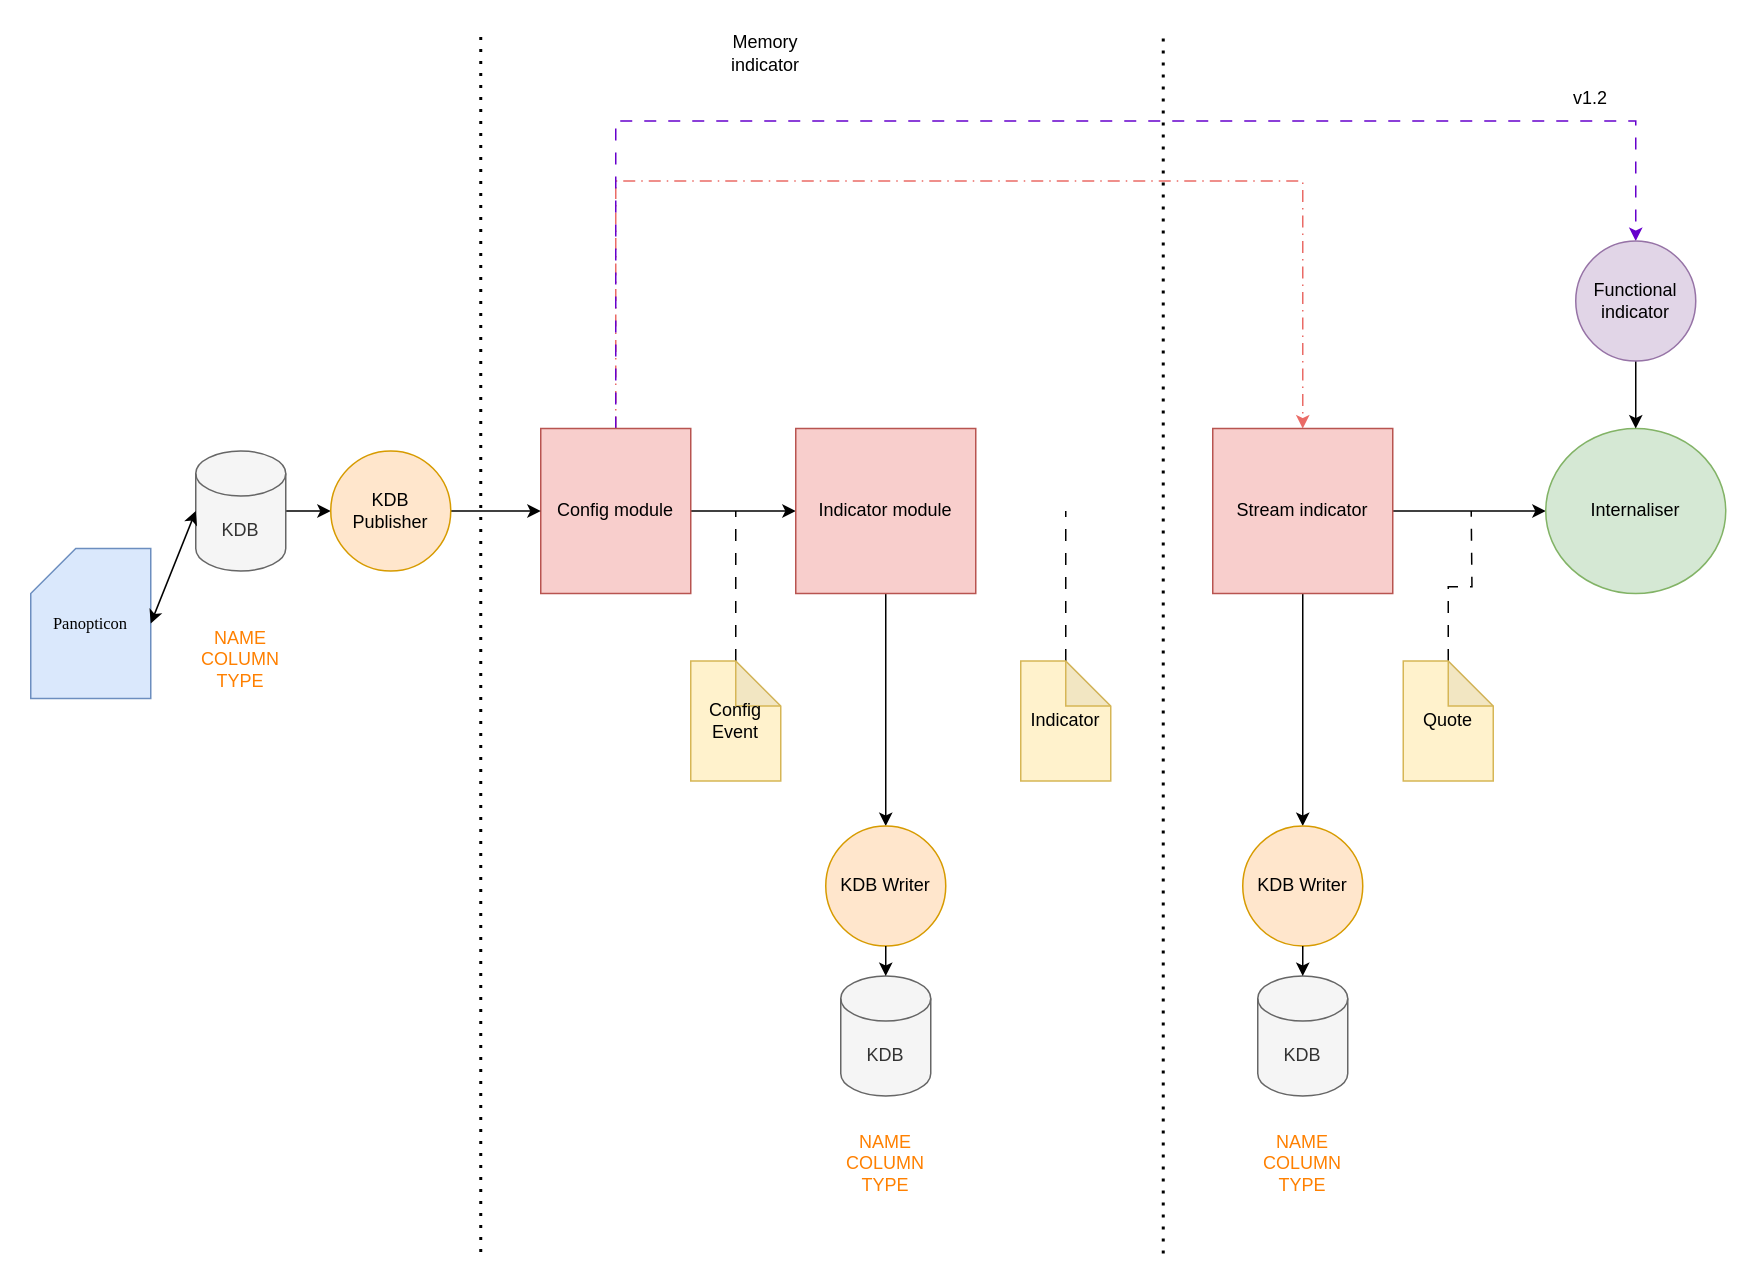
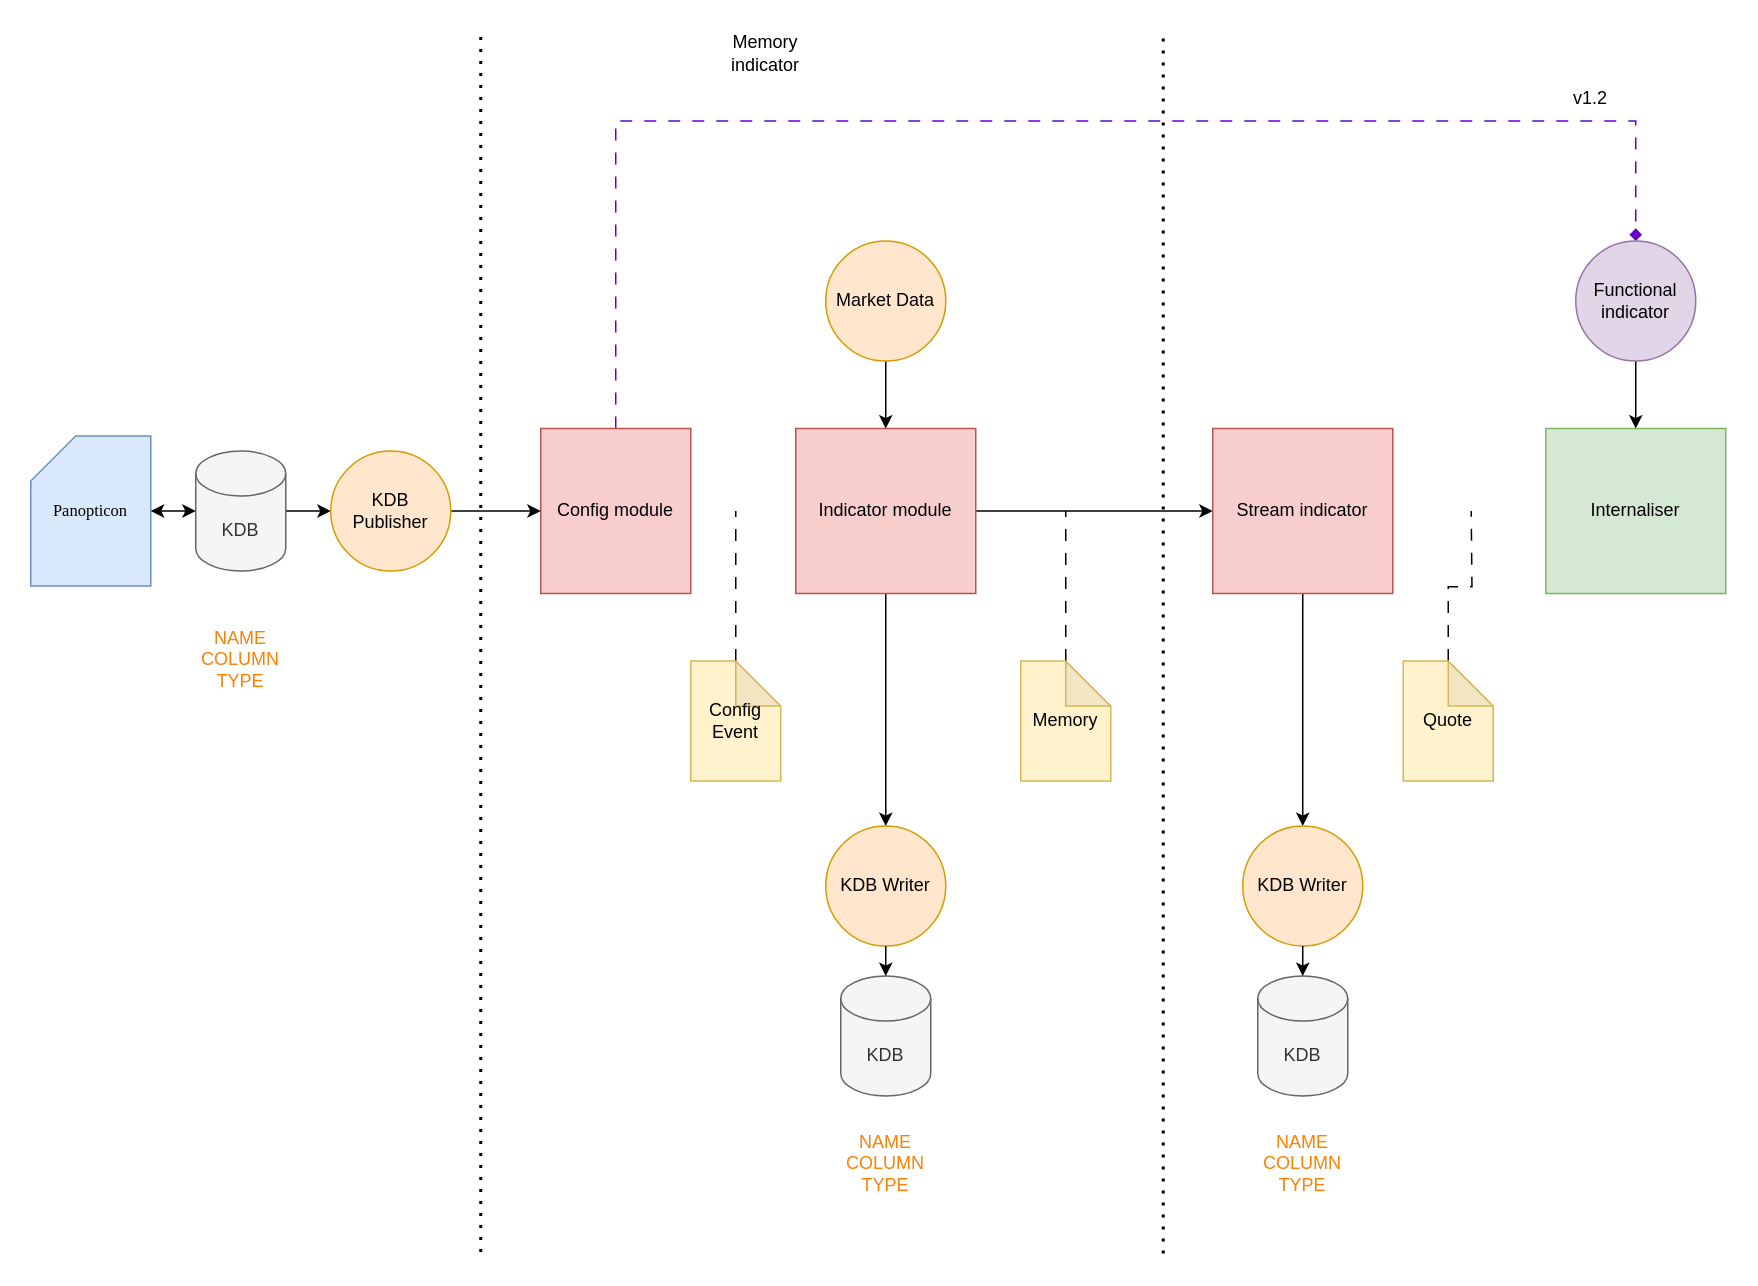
- <mxCell id="5" style="edgeStyle=orthogonalEdgeStyle;rounded=0;orthogonalLoop=1;jettySize=auto;html=1;exitX=0.5;exitY=0;exitDx=0;exitDy=0;entryX=0.5;entryY=0;entryDx=0;entryDy=0;dashed=1;dashPattern=8 4 1 4;strokeColor=#EA6B66;" parent="1" source="7" target="13" edge="1"><mxGeometry relative="1" as="geometry"><Array as="points"><mxPoint x="410" y="120" /><mxPoint x="868" y="120" /></Array></mxGeometry></mxCell>
- <mxCell id="6" style="edgeStyle=orthogonalEdgeStyle;rounded=0;orthogonalLoop=1;jettySize=auto;html=1;exitX=0.5;exitY=0;exitDx=0;exitDy=0;entryX=0.5;entryY=0;entryDx=0;entryDy=0;strokeColor=#6600CC;dashed=1;dashPattern=8 8;" parent="1" source="7" target="39" edge="1"><mxGeometry relative="1" as="geometry"><Array as="points"><mxPoint x="410" y="80" /><mxPoint x="1090" y="80" /></Array></mxGeometry></mxCell>
+ <mxCell id="6" style="edgeStyle=orthogonalEdgeStyle;rounded=0;orthogonalLoop=1;jettySize=auto;html=1;exitX=0.5;exitY=0;exitDx=0;exitDy=0;entryX=0.5;entryY=0;entryDx=0;entryDy=0;strokeColor=#6600CC;dashed=1;dashPattern=8 8;endArrow=diamond;" parent="1" source="7" target="39" edge="1"><mxGeometry relative="1" as="geometry"><Array as="points"><mxPoint x="410" y="80" /><mxPoint x="1090" y="80" /></Array></mxGeometry></mxCell>
+ <mxCell id="21" value="Market Data" style="ellipse;whiteSpace=wrap;html=1;aspect=fixed;fillColor=#ffe6cc;strokeColor=#d79b00;" parent="1" vertex="1"><mxGeometry x="550" y="160" width="80" height="80" as="geometry" /></mxCell>
+ <mxCell id="20" style="edgeStyle=orthogonalEdgeStyle;rounded=0;orthogonalLoop=1;jettySize=auto;html=1;exitX=0.5;exitY=1;exitDx=0;exitDy=0;entryX=0.5;entryY=0;entryDx=0;entryDy=0;" parent="1" source="21" target="10" edge="1"><mxGeometry relative="1" as="geometry" /></mxCell>
- <mxCell id="4" style="edgeStyle=orthogonalEdgeStyle;rounded=0;orthogonalLoop=1;jettySize=auto;html=1;exitX=1;exitY=0.5;exitDx=0;exitDy=0;entryX=0;entryY=0.5;entryDx=0;entryDy=0;" parent="1" source="7" target="10" edge="1"><mxGeometry relative="1" as="geometry" /></mxCell>
+ <mxCell id="8" style="edgeStyle=orthogonalEdgeStyle;rounded=0;orthogonalLoop=1;jettySize=auto;html=1;exitX=1;exitY=0.5;exitDx=0;exitDy=0;" parent="1" source="10" target="13" edge="1"><mxGeometry relative="1" as="geometry" /></mxCell>
- <mxCell id="12" style="edgeStyle=orthogonalEdgeStyle;rounded=0;orthogonalLoop=1;jettySize=auto;html=1;exitX=1;exitY=0.5;exitDx=0;exitDy=0;entryX=0;entryY=0.5;entryDx=0;entryDy=0;" parent="1" source="13" target="19" edge="1"><mxGeometry relative="1" as="geometry" /></mxCell>
- <mxCell id="19" value="Internaliser" style="ellipse;whiteSpace=wrap;html=1;fillColor=#d5e8d4;strokeColor=#82b366;" parent="1" vertex="1"><mxGeometry x="1030" y="285" width="120" height="110" as="geometry" /></mxCell>
+ <mxCell id="19" value="Internaliser" style="rounded=0;whiteSpace=wrap;html=1;fillColor=#d5e8d4;strokeColor=#82b366;" parent="1" vertex="1"><mxGeometry x="1030" y="285" width="120" height="110" as="geometry" /></mxCell>
- <mxCell id="18" value="&lt;span style=&quot;font-family: verdana; font-size: 11px; text-align: left;&quot;&gt;Panopticon&lt;/span&gt;" style="shape=card;whiteSpace=wrap;html=1;fillColor=#dae8fc;strokeColor=#6c8ebf;" parent="1" vertex="1"><mxGeometry x="20" y="365" width="80" height="100" as="geometry" /></mxCell>
+ <mxCell id="18" value="&lt;span style=&quot;font-family: verdana; font-size: 11px; text-align: left;&quot;&gt;Panopticon&lt;/span&gt;" style="shape=card;whiteSpace=wrap;html=1;fillColor=#dae8fc;strokeColor=#6c8ebf;" parent="1" vertex="1"><mxGeometry x="20" y="290" width="80" height="100" as="geometry" /></mxCell>
- <mxCell id="29" value="Indicator" style="shape=note;whiteSpace=wrap;html=1;backgroundOutline=1;darkOpacity=0.05;fillColor=#fff2cc;strokeColor=#d6b656;" parent="1" vertex="1"><mxGeometry x="680" y="440" width="60" height="80" as="geometry" /></mxCell>
+ <mxCell id="29" value="Memory" style="shape=note;whiteSpace=wrap;html=1;backgroundOutline=1;darkOpacity=0.05;fillColor=#fff2cc;strokeColor=#d6b656;" parent="1" vertex="1"><mxGeometry x="680" y="440" width="60" height="80" as="geometry" /></mxCell>
